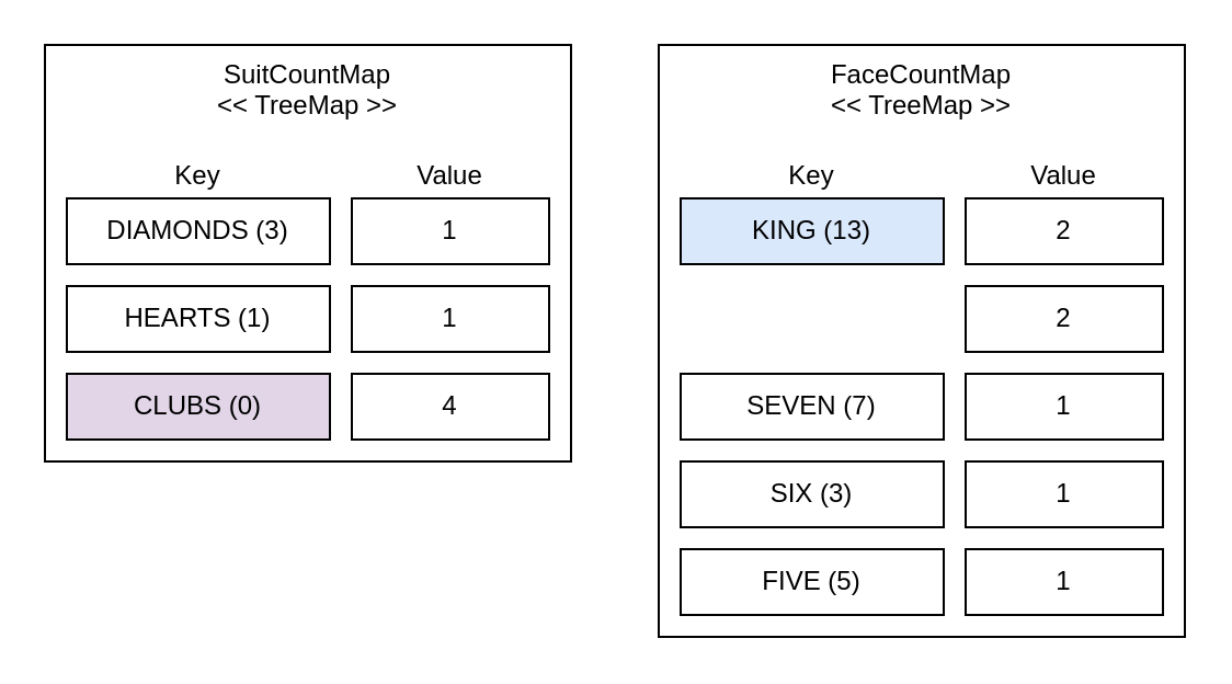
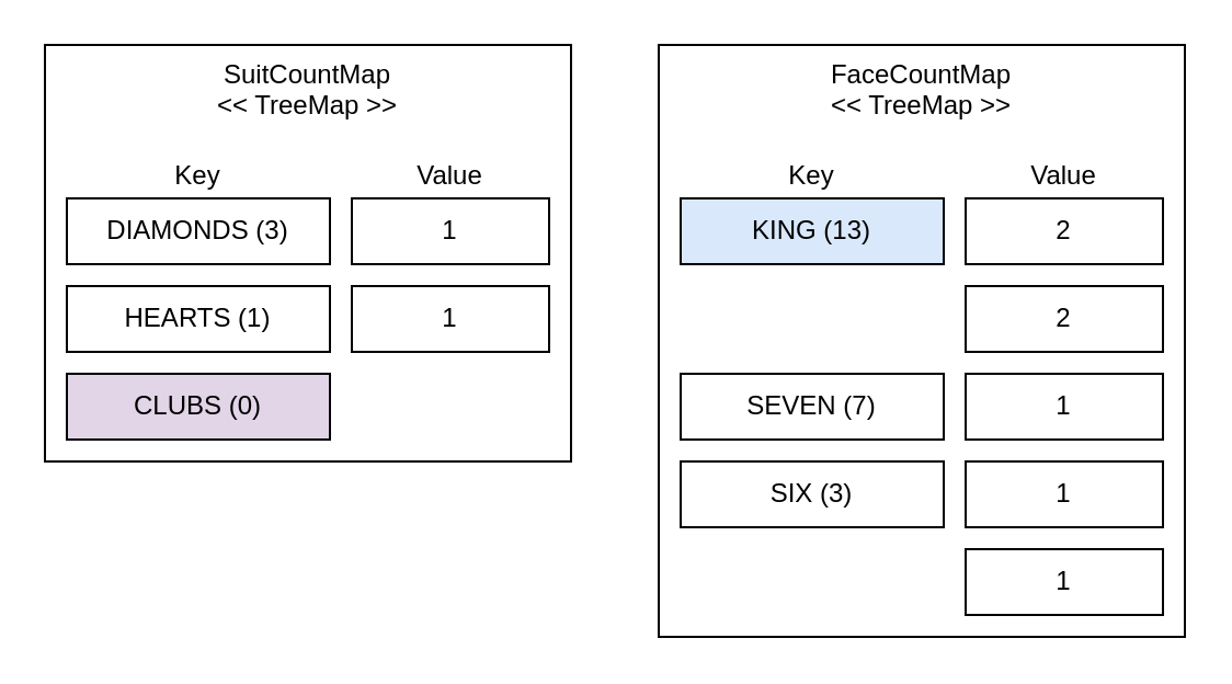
- <mxCell id="14" value="4" style="rounded=0;whiteSpace=wrap;html=1;fillColor=#ffffff;" vertex="1" parent="12"><mxGeometry x="130" width="90" height="30" as="geometry" /></mxCell>
- <mxCell id="24" value="FIVE (5)" style="rounded=0;whiteSpace=wrap;html=1;fillColor=#ffffff;" vertex="1" parent="1"><mxGeometry x="310" y="250" width="120" height="30" as="geometry" /></mxCell>
